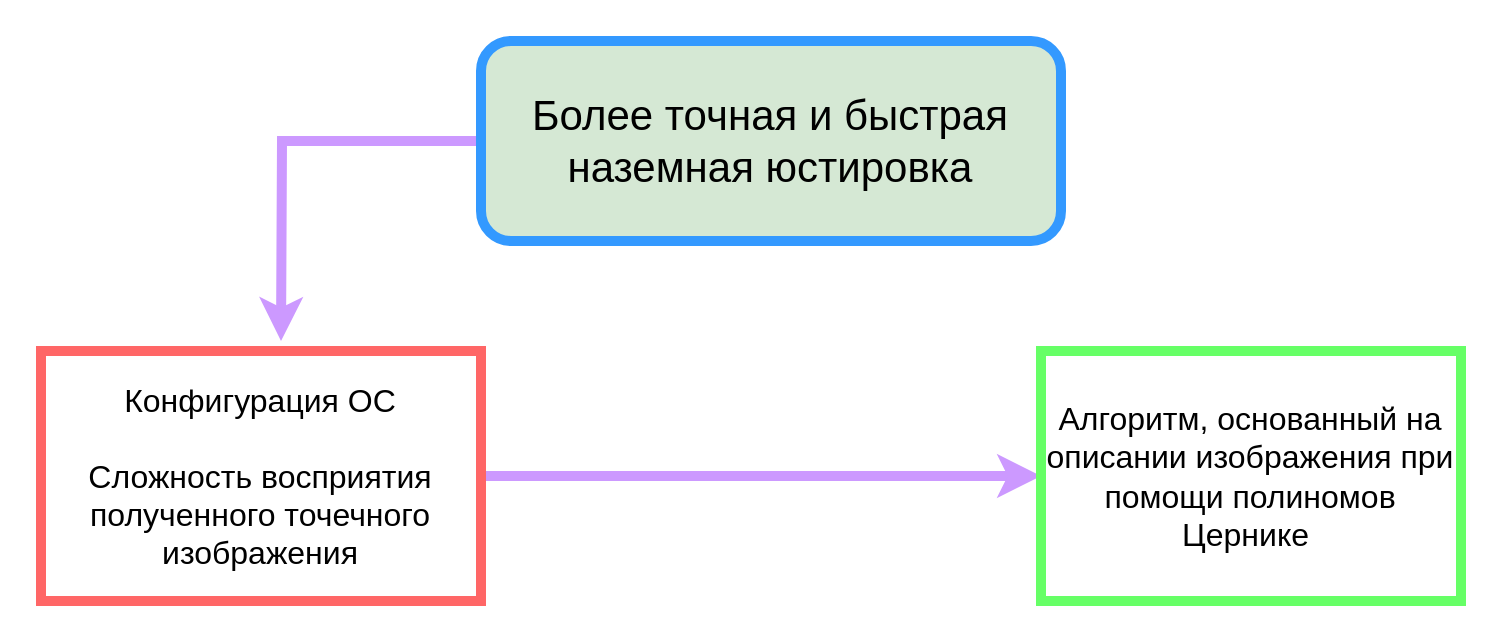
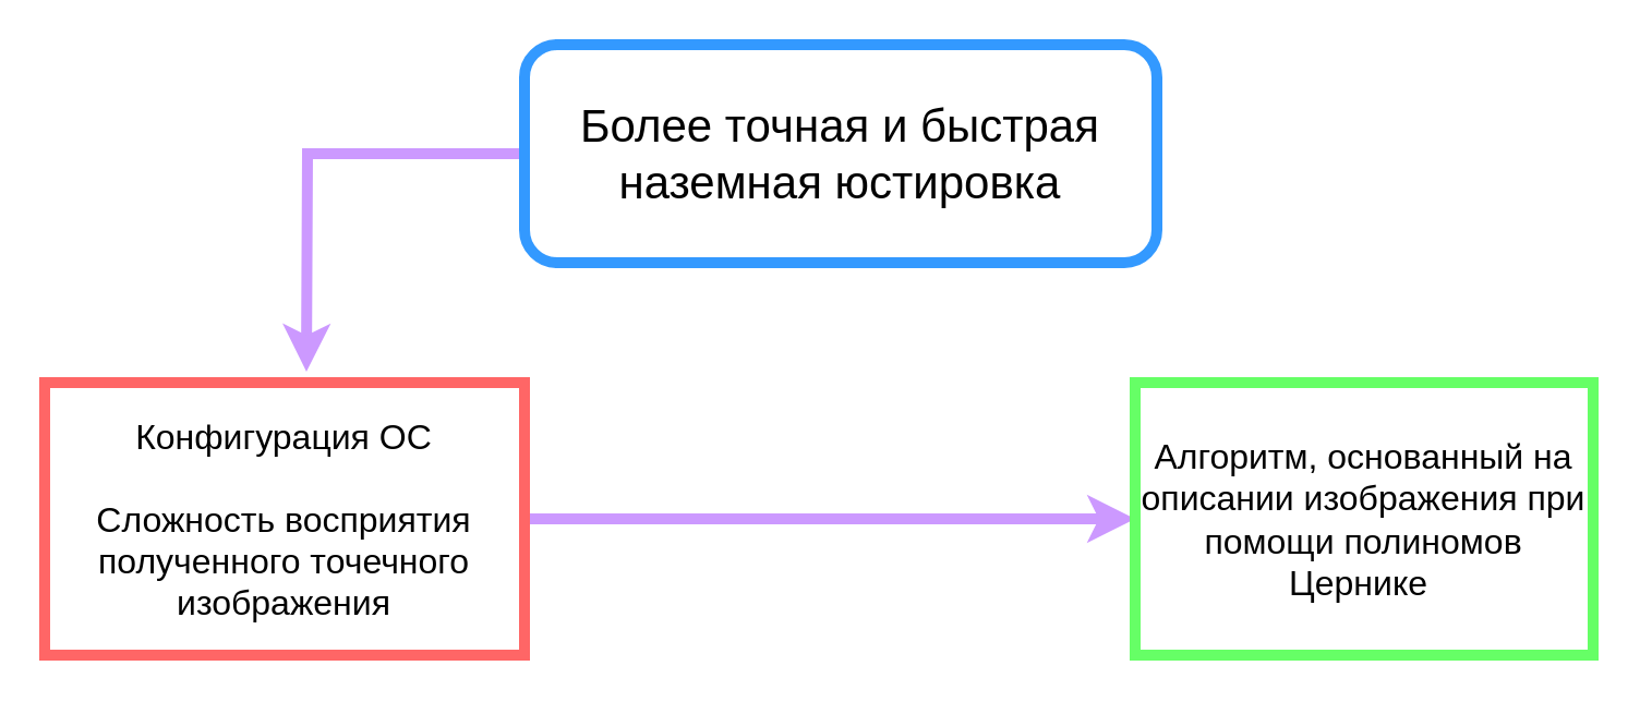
- <mxCell id="3" value="&lt;font style=&quot;font-size: 21px&quot;&gt;Более точная и быстрая &lt;br&gt;наземная юстировка&lt;/font&gt;" style="rounded=1;whiteSpace=wrap;html=1;strokeWidth=5;strokeColor=#3399FF;fillColor=#d5e8d4;" vertex="1" parent="1"><mxGeometry x="240" y="20" width="290" height="100" as="geometry" /></mxCell>
+ <mxCell id="3" value="&lt;font style=&quot;font-size: 21px&quot;&gt;Более точная и быстрая &lt;br&gt;наземная юстировка&lt;/font&gt;" style="rounded=1;whiteSpace=wrap;html=1;strokeWidth=5;strokeColor=#3399FF;" vertex="1" parent="1"><mxGeometry x="240" y="20" width="290" height="100" as="geometry" /></mxCell>
